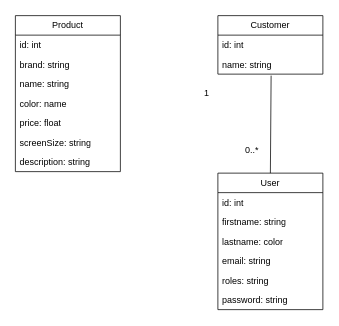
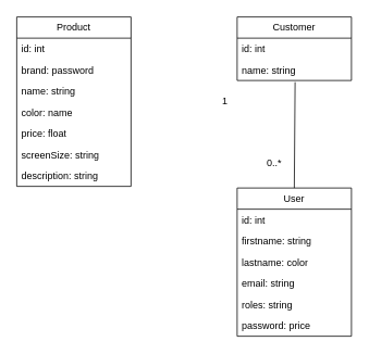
- <mxCell id="17" value="brand: string" style="text;strokeColor=none;fillColor=none;align=left;verticalAlign=top;spacingLeft=4;spacingRight=4;overflow=hidden;rotatable=0;points=[[0,0.5],[1,0.5]];portConstraint=eastwest;whiteSpace=wrap;html=1;" parent="15" vertex="1"><mxGeometry y="52" width="140" height="26" as="geometry" /></mxCell>
+ <mxCell id="17" value="brand: password" style="text;strokeColor=none;fillColor=none;align=left;verticalAlign=top;spacingLeft=4;spacingRight=4;overflow=hidden;rotatable=0;points=[[0,0.5],[1,0.5]];portConstraint=eastwest;whiteSpace=wrap;html=1;" parent="15" vertex="1"><mxGeometry y="52" width="140" height="26" as="geometry" /></mxCell>
- <mxCell id="11" value="password: string" style="text;strokeColor=none;fillColor=none;align=left;verticalAlign=top;spacingLeft=4;spacingRight=4;overflow=hidden;rotatable=0;points=[[0,0.5],[1,0.5]];portConstraint=eastwest;whiteSpace=wrap;html=1;" parent="5" vertex="1"><mxGeometry y="156" width="140" height="26" as="geometry" /></mxCell>
+ <mxCell id="11" value="password: price" style="text;strokeColor=none;fillColor=none;align=left;verticalAlign=top;spacingLeft=4;spacingRight=4;overflow=hidden;rotatable=0;points=[[0,0.5],[1,0.5]];portConstraint=eastwest;whiteSpace=wrap;html=1;" parent="5" vertex="1"><mxGeometry y="156" width="140" height="26" as="geometry" /></mxCell>
